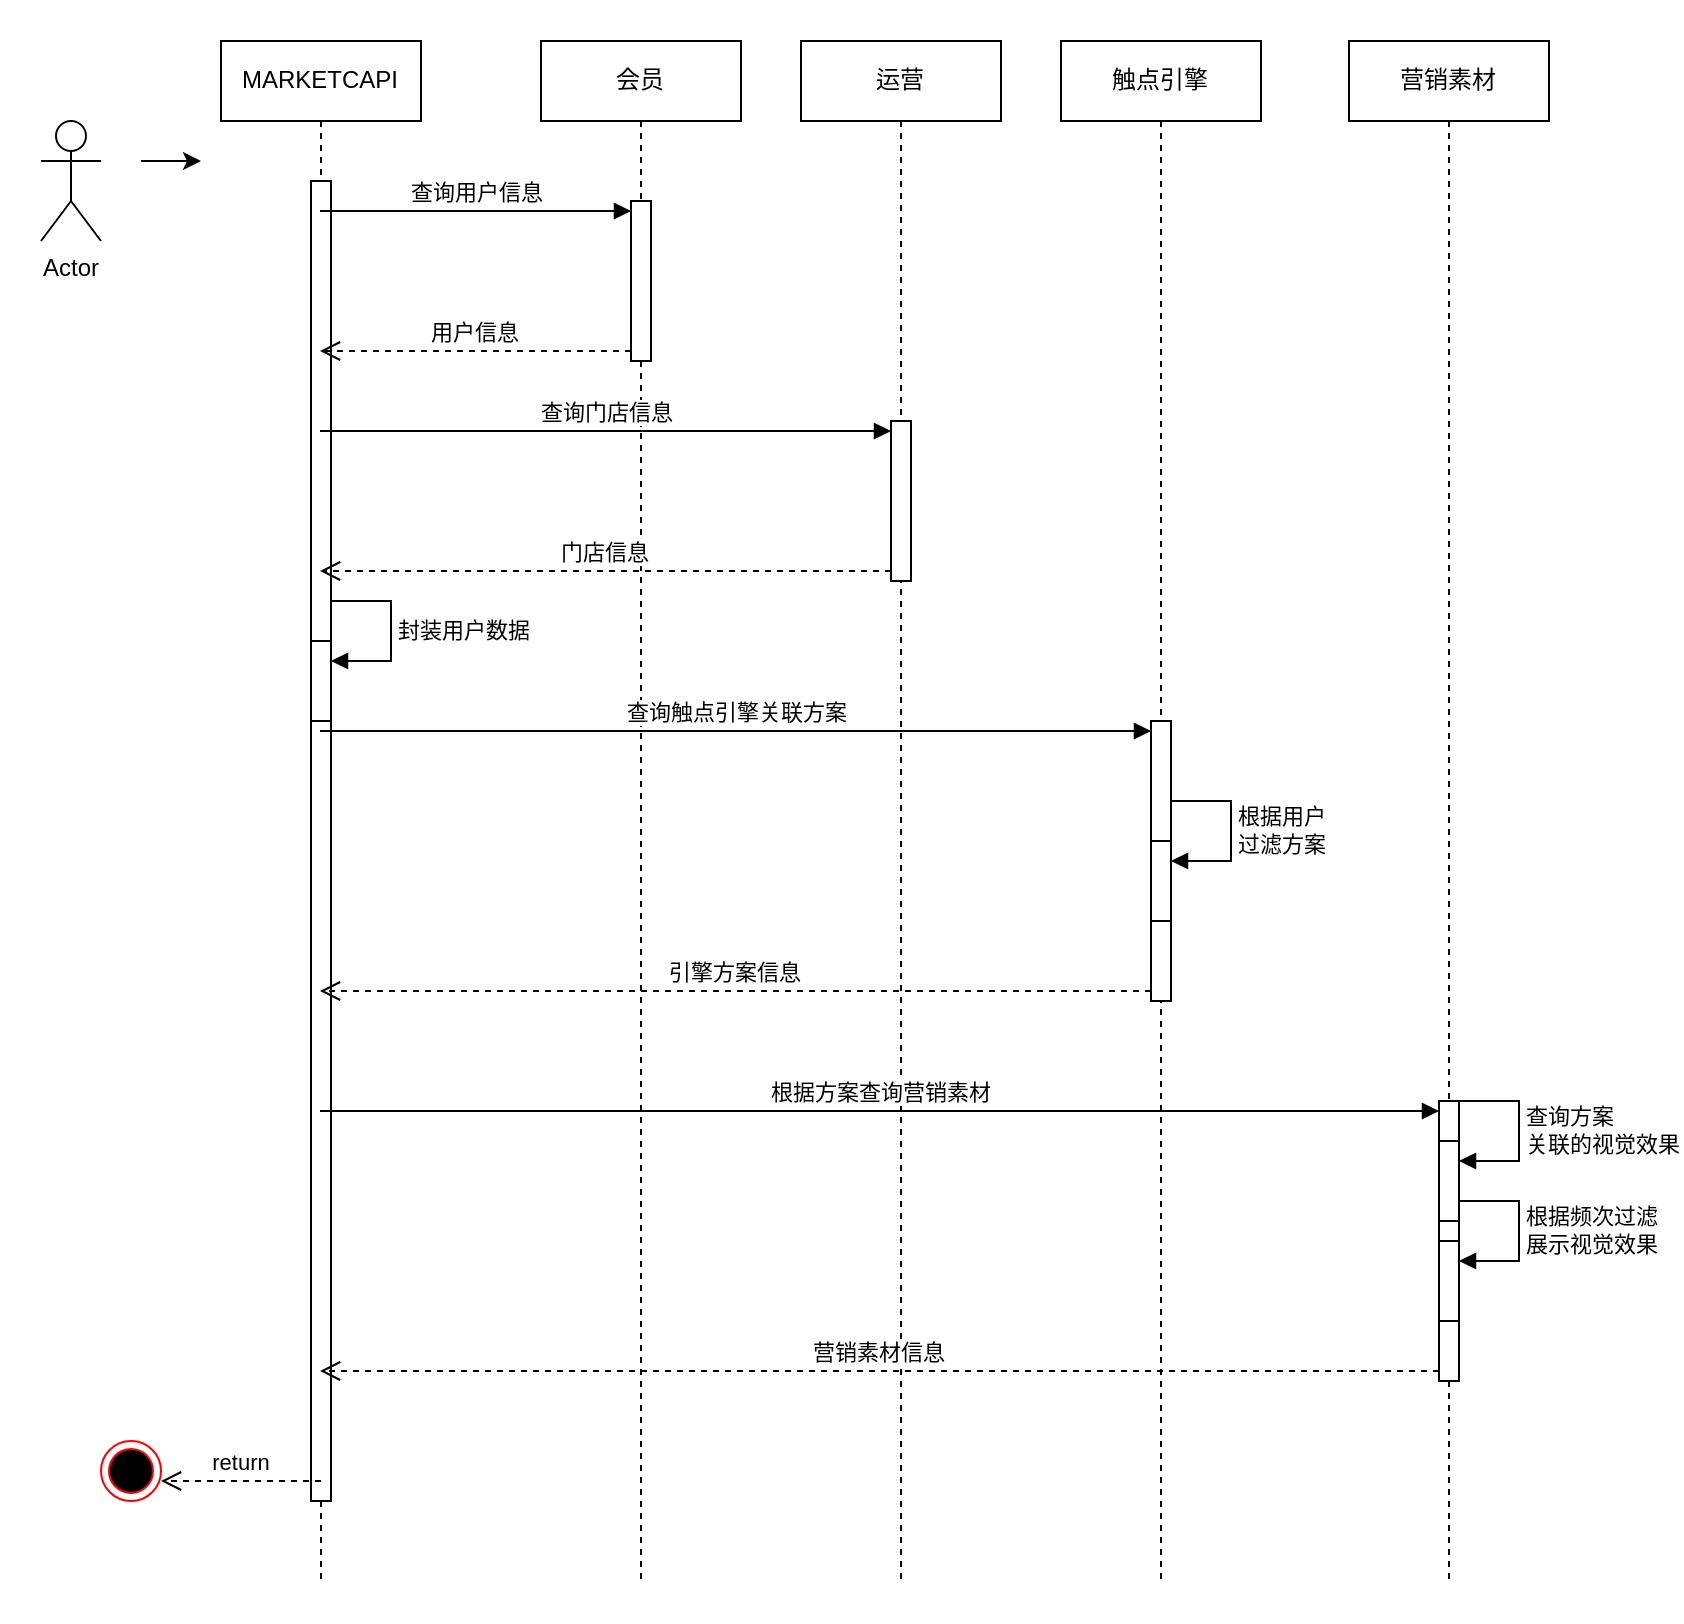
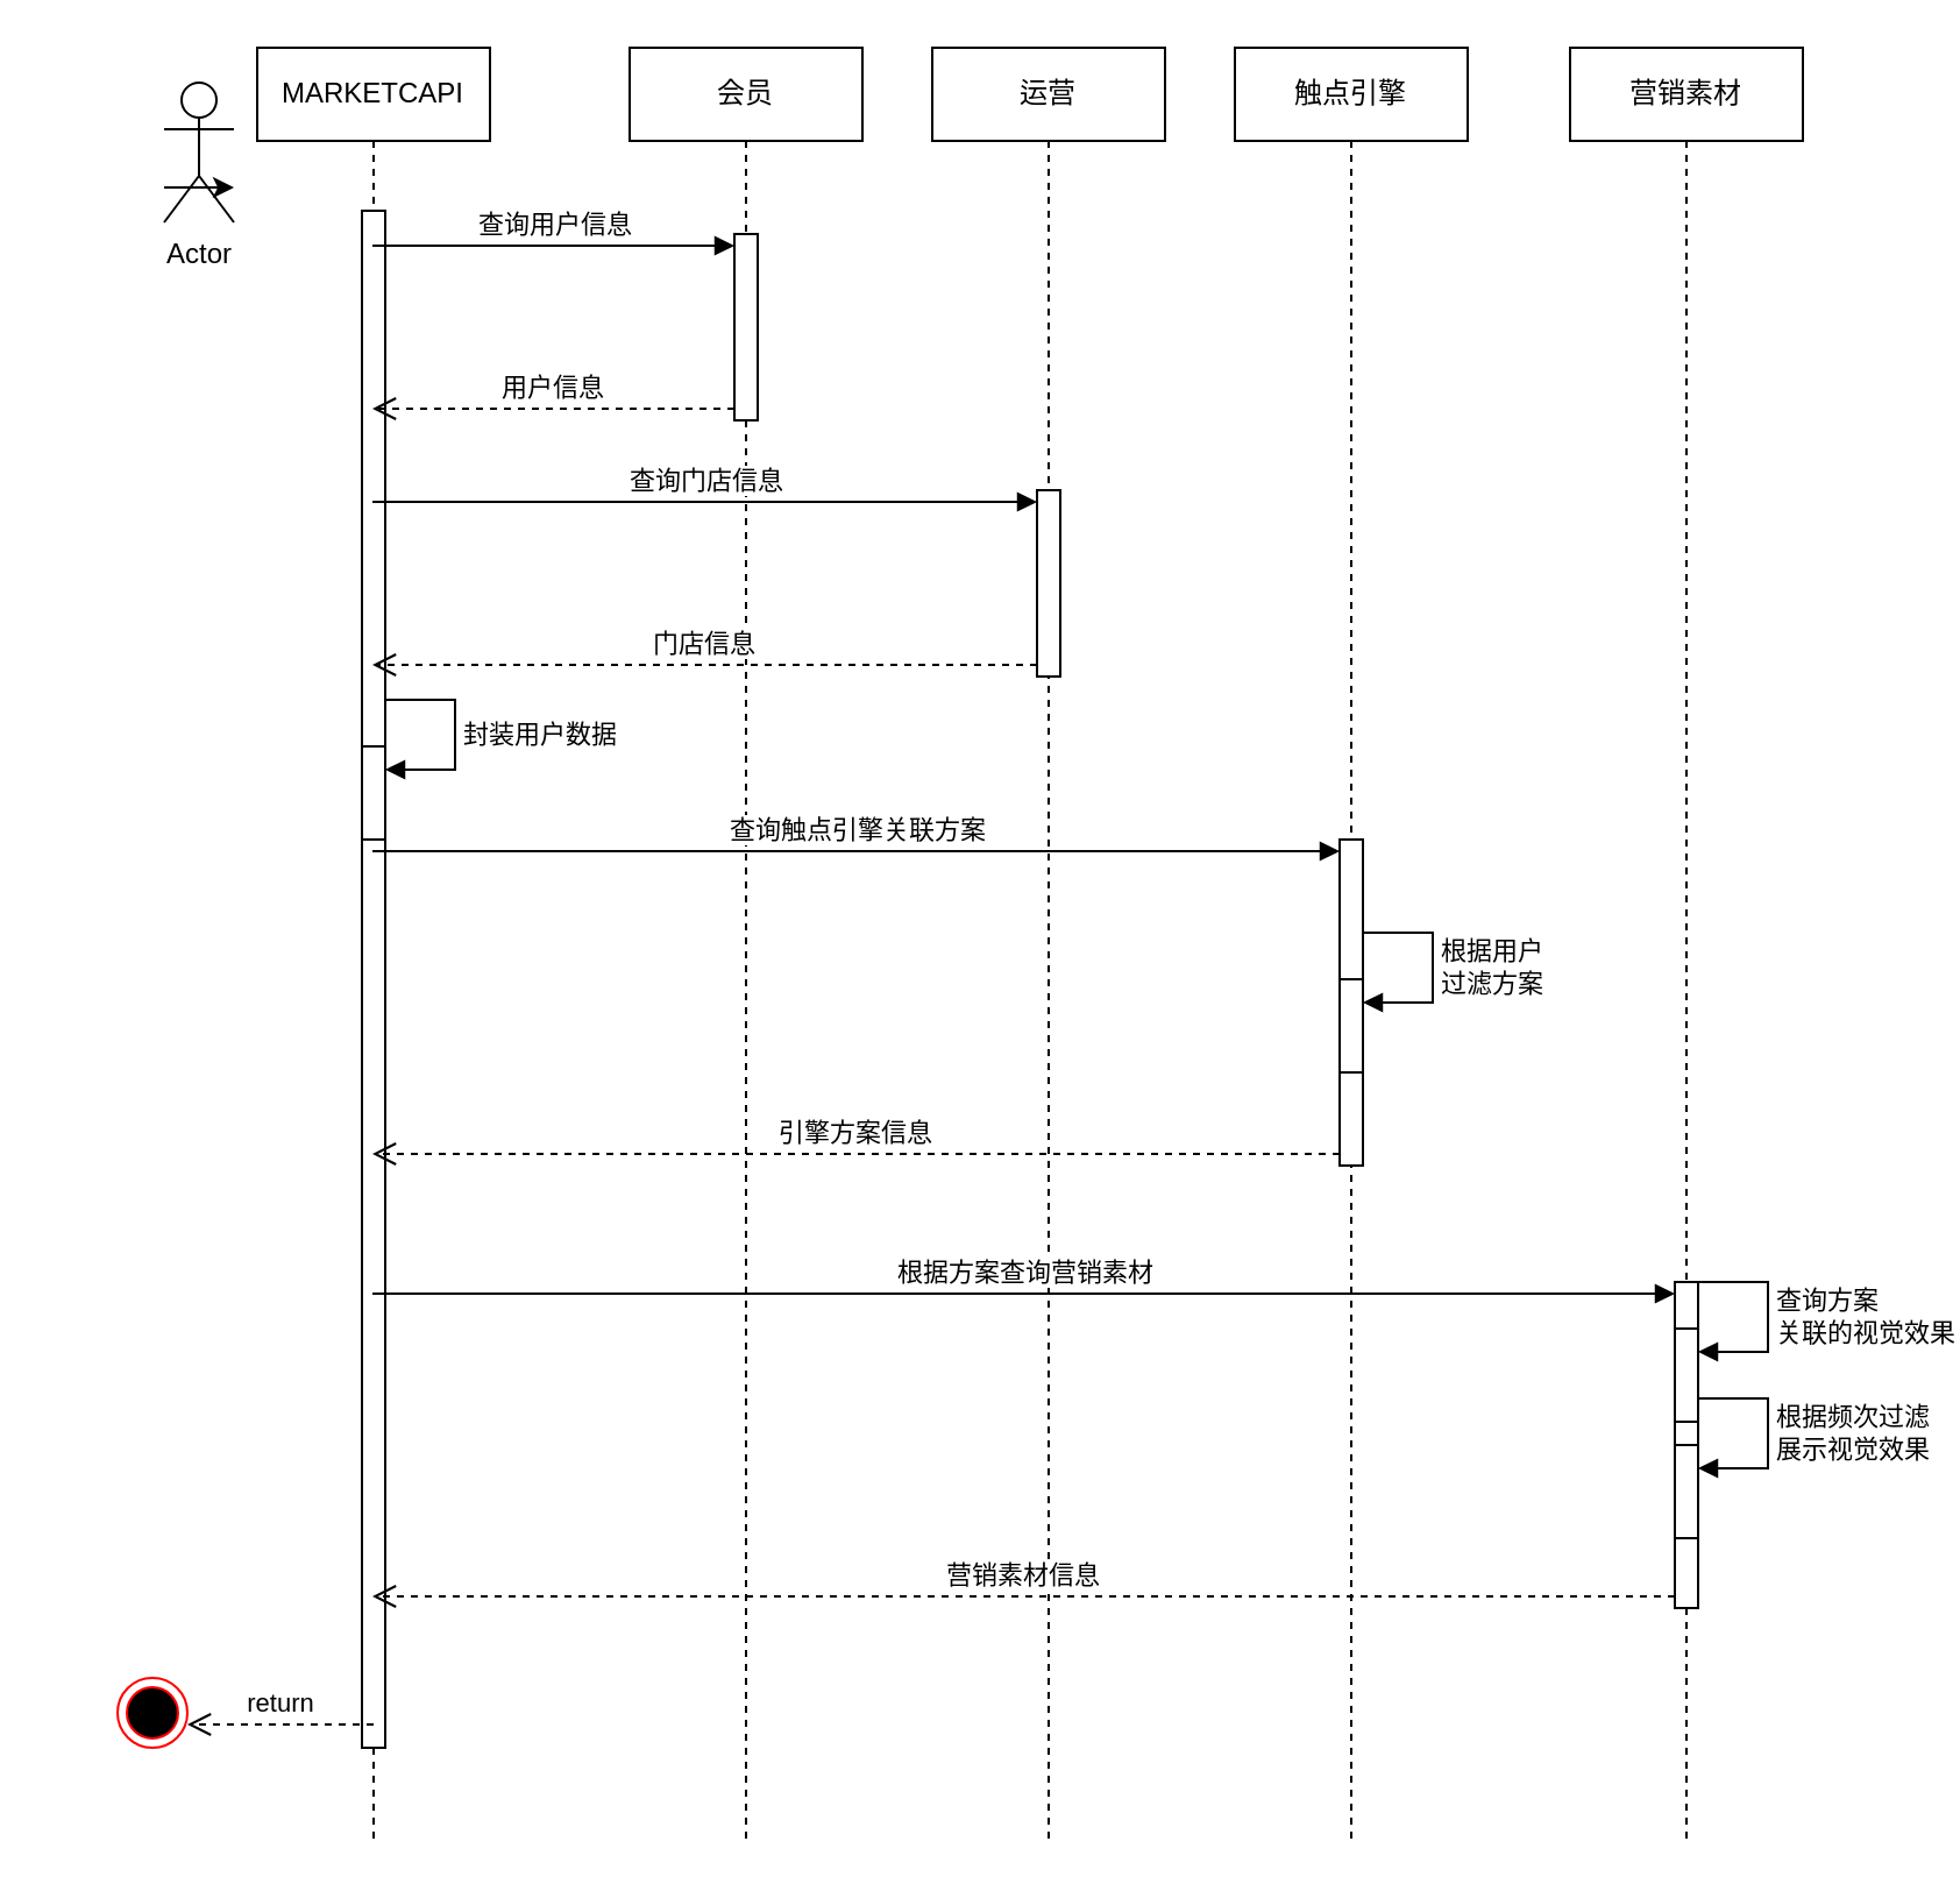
- <mxCell id="21" value="Actor" style="shape=umlActor;verticalLabelPosition=bottom;verticalAlign=top;html=1;" parent="1" vertex="1"><mxGeometry x="20" y="60" width="30" height="60" as="geometry" /></mxCell>
+ <mxCell id="21" value="Actor" style="shape=umlActor;verticalLabelPosition=bottom;verticalAlign=top;html=1;" parent="1" vertex="1"><mxGeometry x="70" y="35" width="30" height="60" as="geometry" /></mxCell>
